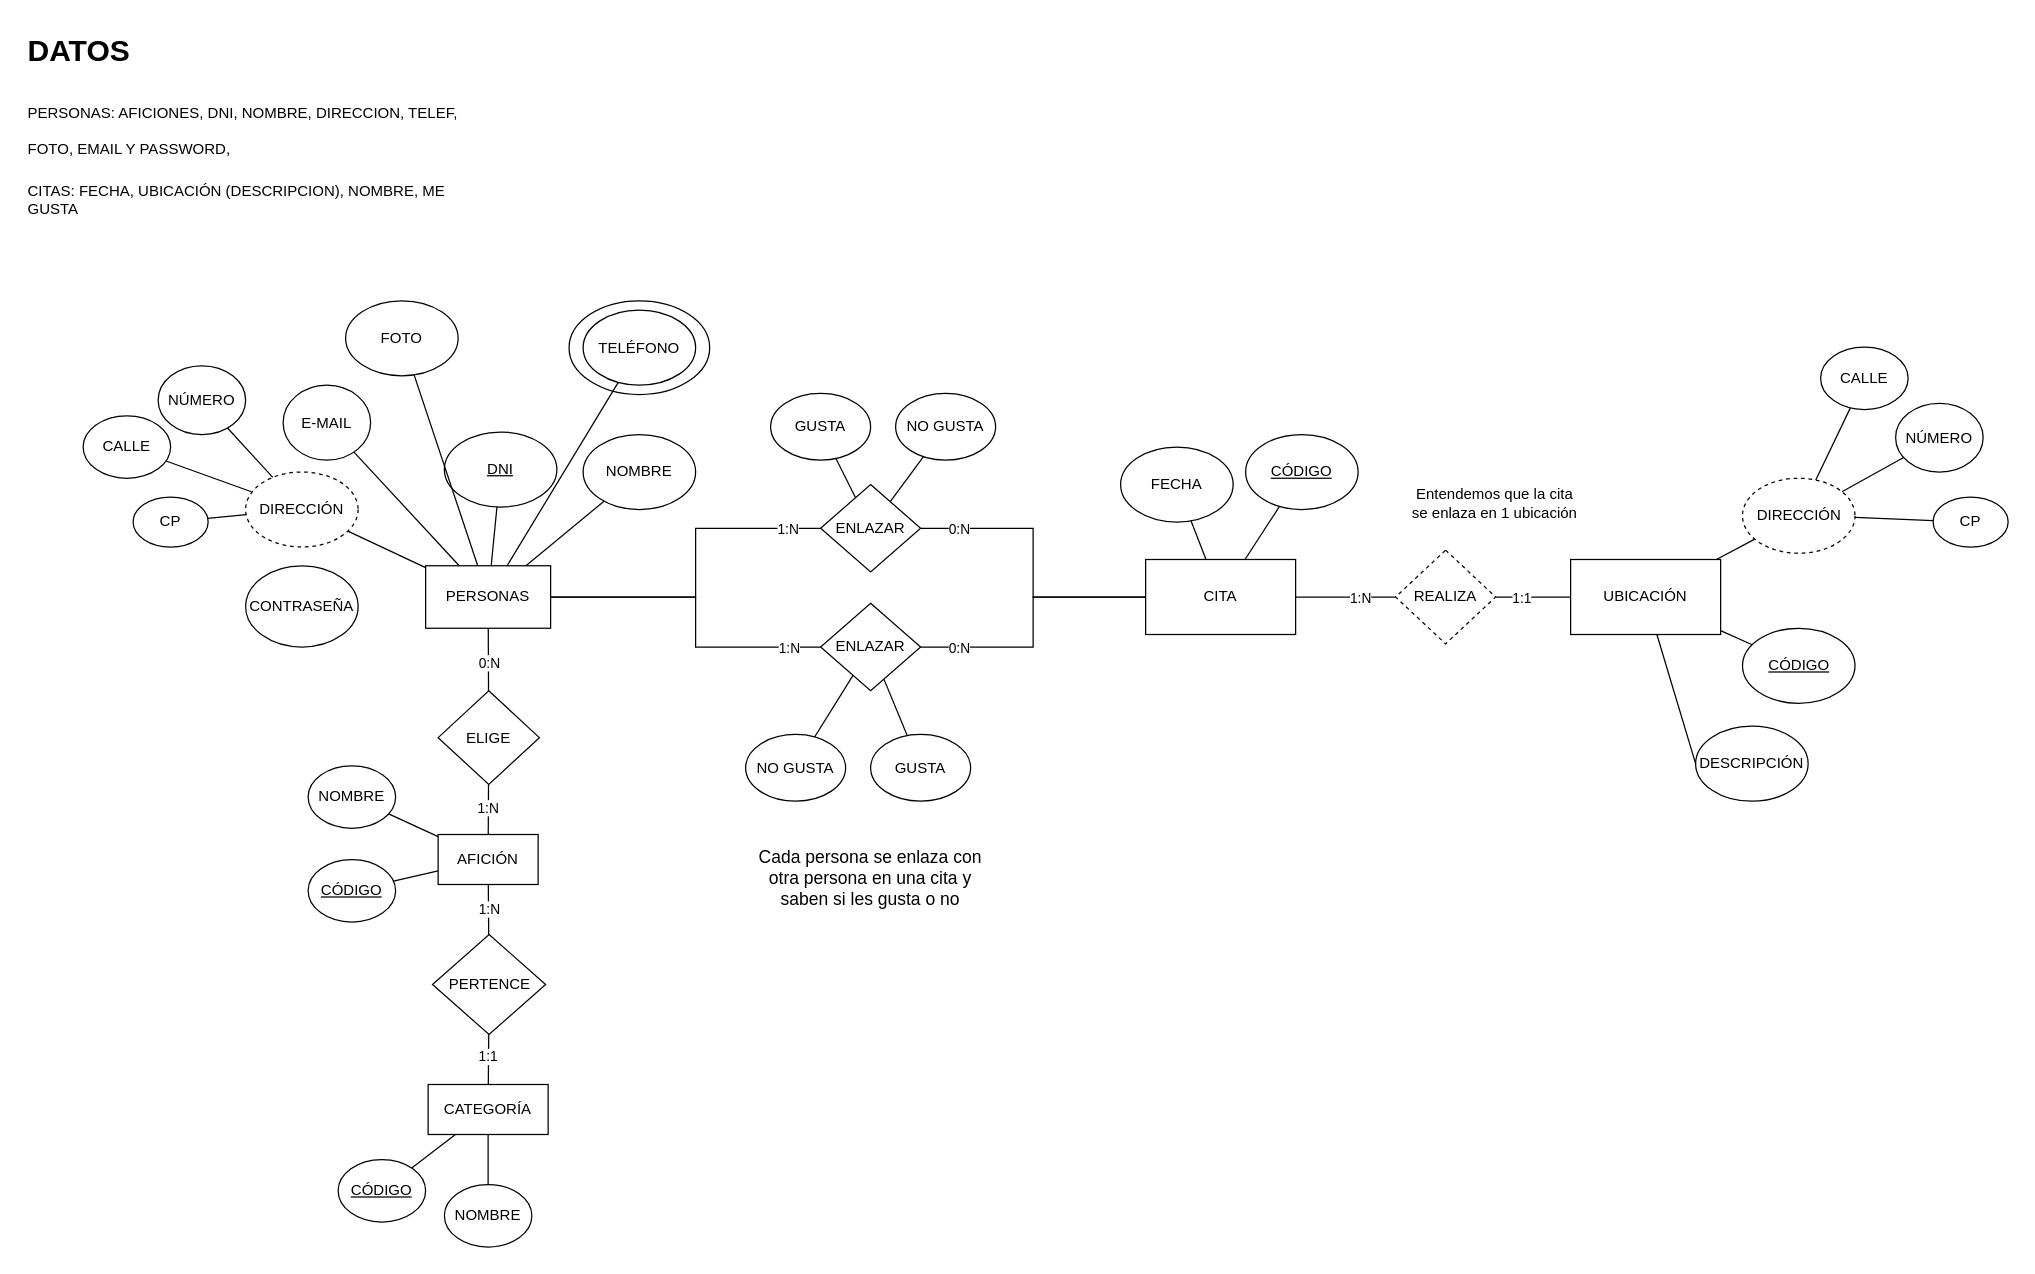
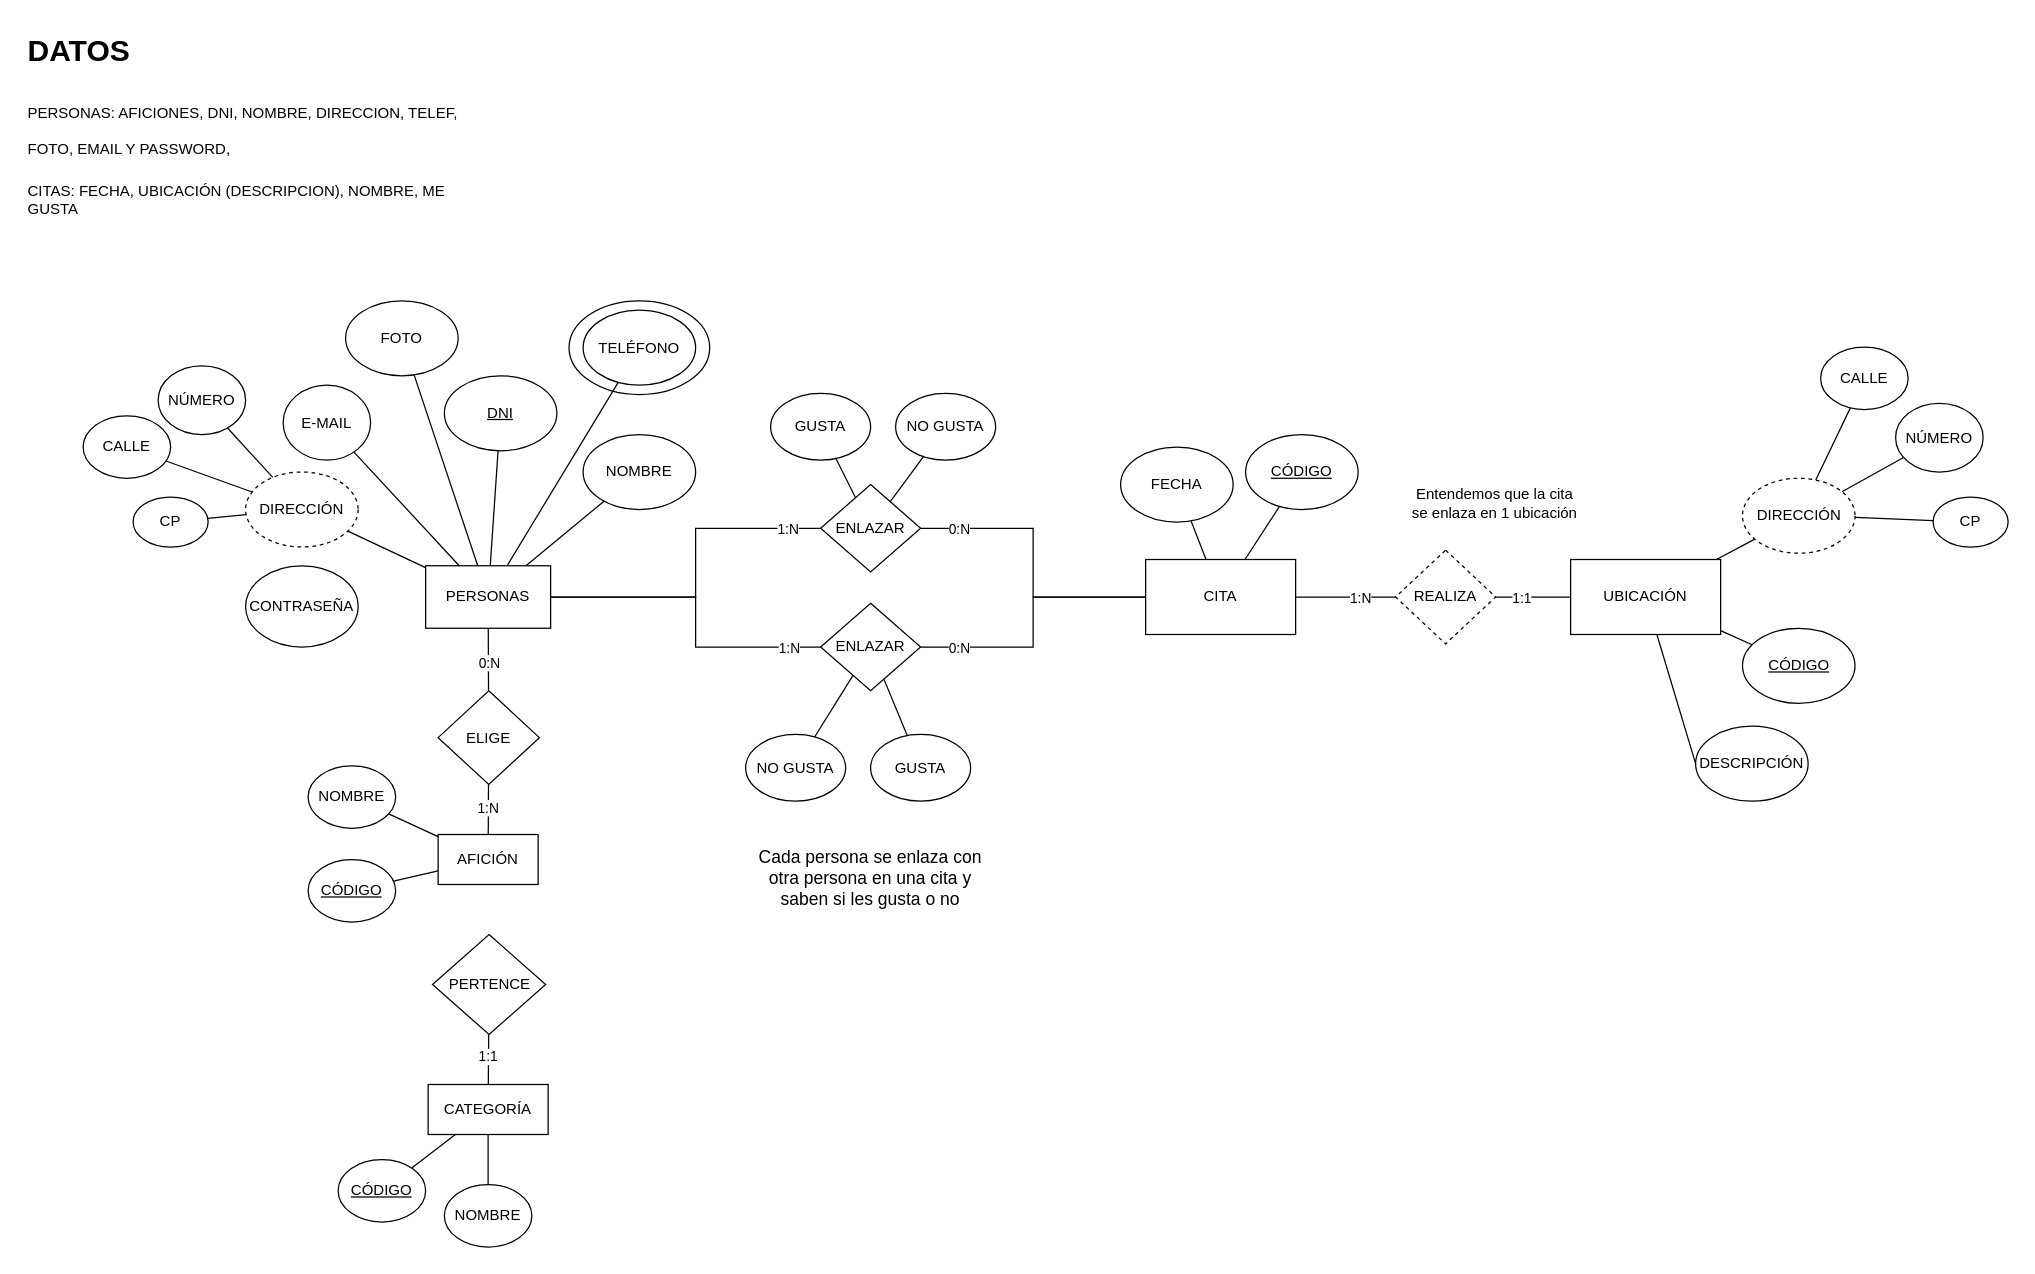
- <mxCell id="11" value="&lt;u&gt;DNI&lt;/u&gt;" style="ellipse;whiteSpace=wrap;html=1;" parent="1" vertex="1"><mxGeometry x="355" y="345" width="90" height="60" as="geometry" /></mxCell>
+ <mxCell id="11" value="&lt;u&gt;DNI&lt;/u&gt;" style="ellipse;whiteSpace=wrap;html=1;" parent="1" vertex="1"><mxGeometry x="355" y="300" width="90" height="60" as="geometry" /></mxCell>
- <mxCell id="50" value="" style="endArrow=none;html=1;rounded=0;" parent="1" source="32" target="52" edge="1"><mxGeometry width="50" height="50" relative="1" as="geometry"><mxPoint x="616" y="557" as="sourcePoint" /><mxPoint x="390" y="777" as="targetPoint" /></mxGeometry></mxCell>
- <mxCell id="51" value="1:N" style="edgeLabel;html=1;align=center;verticalAlign=middle;resizable=0;points=[];" parent="50" vertex="1" connectable="0"><mxGeometry x="0.243" y="4" relative="1" as="geometry"><mxPoint x="-4" y="-5" as="offset" /></mxGeometry></mxCell>
